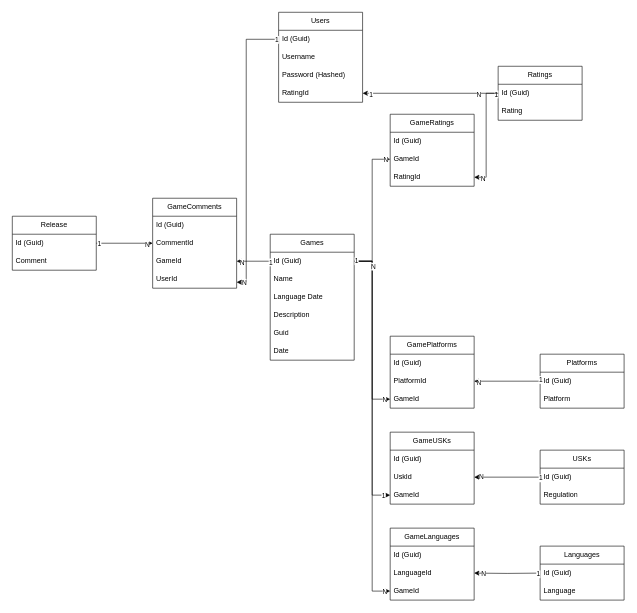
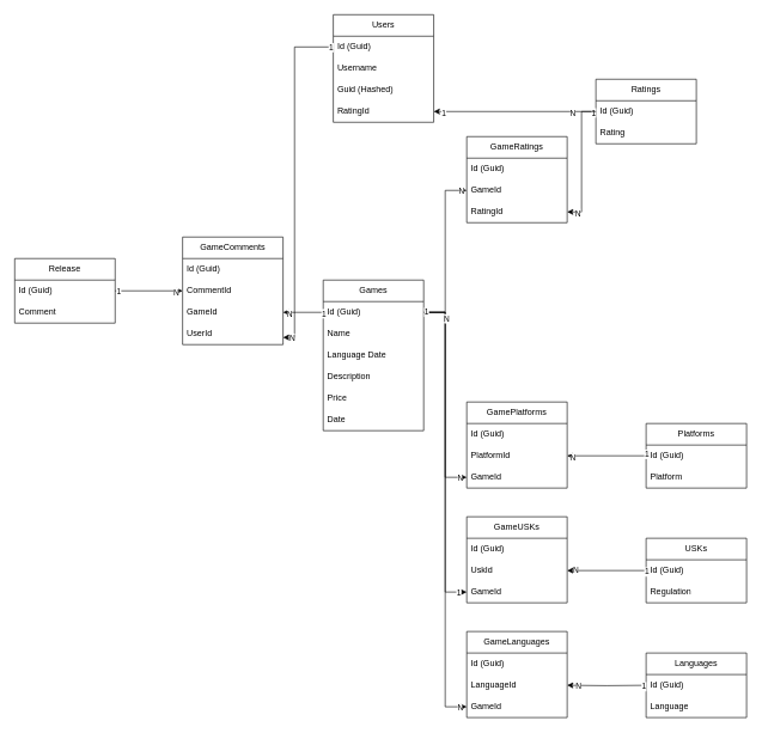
- <mxCell id="5" value="Password (Hashed)" style="text;strokeColor=none;fillColor=none;align=left;verticalAlign=middle;spacingLeft=4;spacingRight=4;overflow=hidden;points=[[0,0.5],[1,0.5]];portConstraint=eastwest;rotatable=0;whiteSpace=wrap;html=1;" vertex="1" parent="2"><mxGeometry y="90" width="140" height="30" as="geometry" /></mxCell>
+ <mxCell id="5" value="Guid (Hashed)" style="text;strokeColor=none;fillColor=none;align=left;verticalAlign=middle;spacingLeft=4;spacingRight=4;overflow=hidden;points=[[0,0.5],[1,0.5]];portConstraint=eastwest;rotatable=0;whiteSpace=wrap;html=1;" vertex="1" parent="2"><mxGeometry y="90" width="140" height="30" as="geometry" /></mxCell>
- <mxCell id="18" value="Guid" style="text;strokeColor=none;fillColor=none;align=left;verticalAlign=middle;spacingLeft=4;spacingRight=4;overflow=hidden;points=[[0,0.5],[1,0.5]];portConstraint=eastwest;rotatable=0;whiteSpace=wrap;html=1;" vertex="1" parent="13"><mxGeometry y="150" width="140" height="30" as="geometry" /></mxCell>
+ <mxCell id="18" value="Price" style="text;strokeColor=none;fillColor=none;align=left;verticalAlign=middle;spacingLeft=4;spacingRight=4;overflow=hidden;points=[[0,0.5],[1,0.5]];portConstraint=eastwest;rotatable=0;whiteSpace=wrap;html=1;" vertex="1" parent="13"><mxGeometry y="150" width="140" height="30" as="geometry" /></mxCell>
